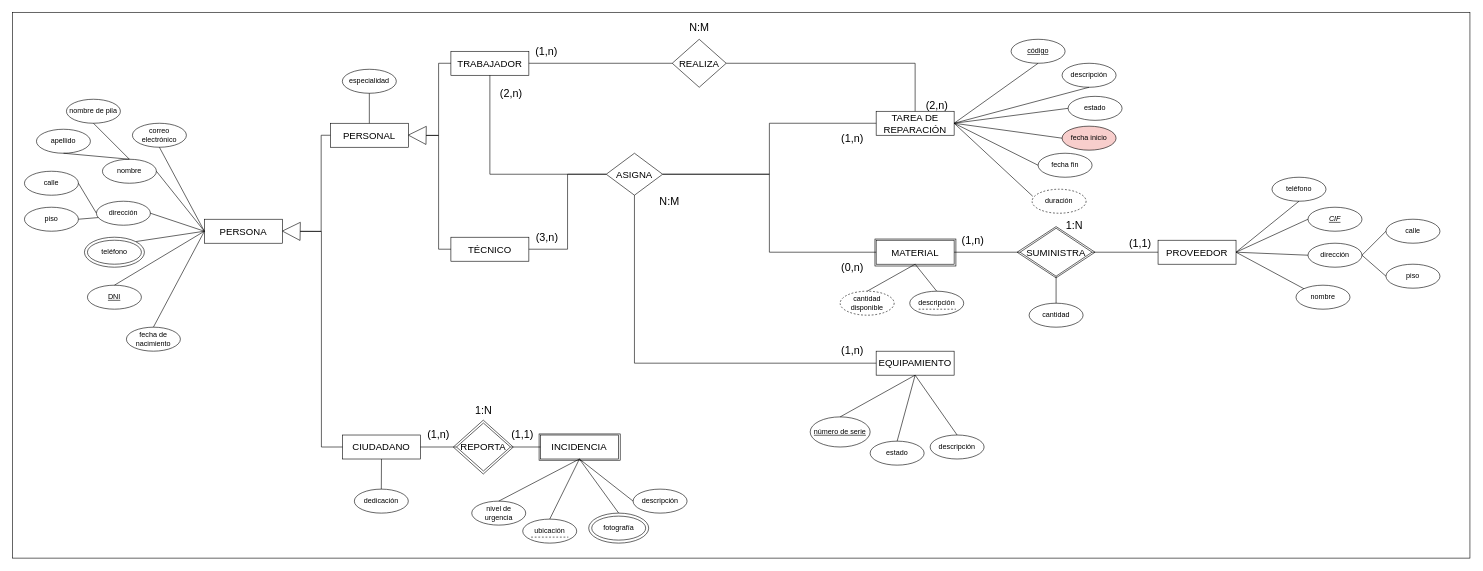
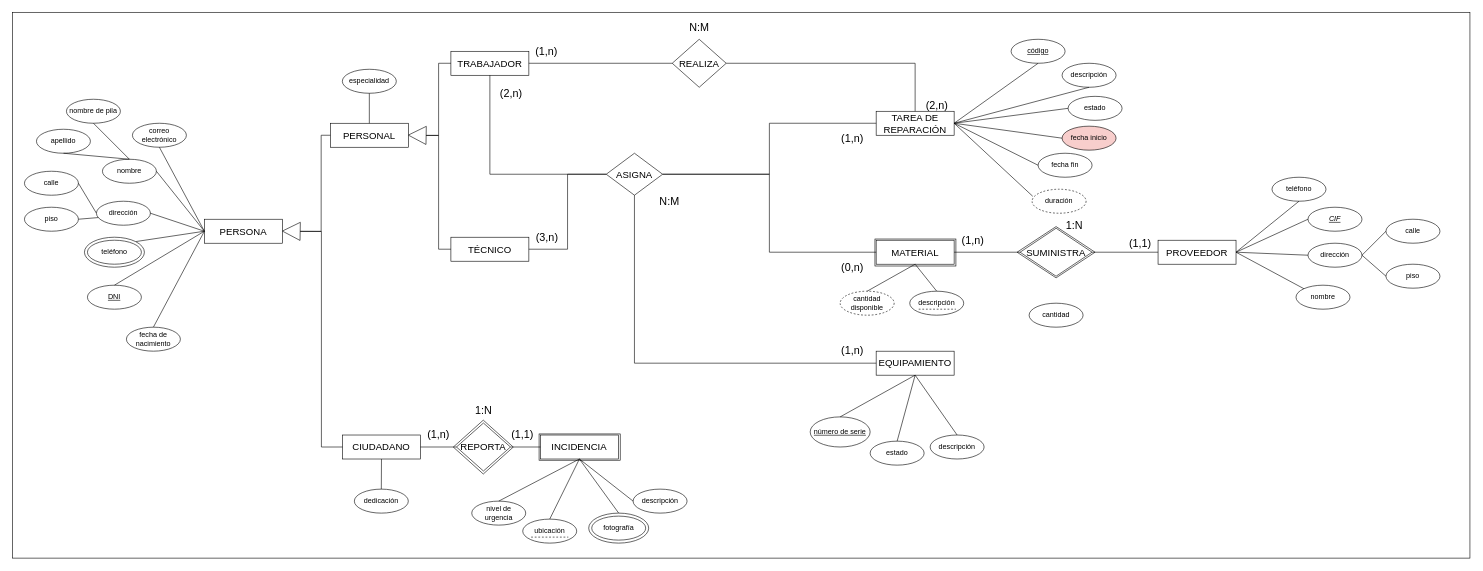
- <mxCell id="107" value="" style="endArrow=none;html=1;rounded=0;fontSize=18;entryX=0.5;entryY=0;entryDx=0;entryDy=0;exitX=0.5;exitY=1;exitDx=0;exitDy=0;" parent="1" source="100" target="106" edge="1"><mxGeometry width="50" height="50" relative="1" as="geometry"><mxPoint x="1500" y="355" as="sourcePoint" /><mxPoint x="1550" y="305" as="targetPoint" /></mxGeometry></mxCell>
